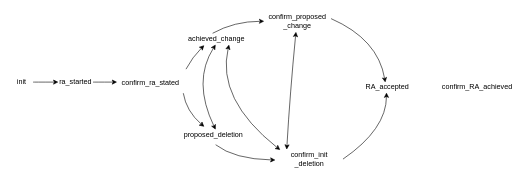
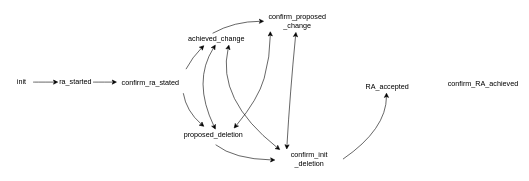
- <mxCell id="3" style="orthogonalLoop=1;jettySize=auto;html=1;curved=1;sourcePerimeterSpacing=5;targetPerimeterSpacing=5;entryX=0.467;entryY=0.1;entryDx=0;entryDy=0;entryPerimeter=0;exitX=1.014;exitY=0.352;exitDx=0;exitDy=0;exitPerimeter=0;" parent="1" source="14" target="17" edge="1"><mxGeometry relative="1" as="geometry"><Array as="points"><mxPoint x="630" y="65" /></Array><mxPoint x="590" y="40.337" as="sourcePoint" /><mxPoint x="661.355" y="89.67" as="targetPoint" /></mxGeometry></mxCell>
+ <mxCell id="21" style="orthogonalLoop=1;jettySize=auto;html=1;curved=1;sourcePerimeterSpacing=5;targetPerimeterSpacing=5;exitX=0.811;exitY=-0.055;exitDx=0;exitDy=0;exitPerimeter=0;entryX=0.093;entryY=1.047;entryDx=0;entryDy=0;entryPerimeter=0;startArrow=classic;startFill=1;" edge="1" parent="1" source="16" target="14"><mxGeometry relative="1" as="geometry"><Array as="points"><mxPoint x="430" y="165" /><mxPoint x="450" y="95" /></Array><mxPoint x="454.76" y="264.86" as="sourcePoint" /><mxPoint x="391.34" y="83.9" as="targetPoint" /></mxGeometry></mxCell>
- <mxCell id="18" value="confirm_RA_achieved" style="text;html=1;align=center;verticalAlign=middle;resizable=0;points=[];autosize=1;strokeColor=none;" vertex="1" parent="1"><mxGeometry x="730" y="135" width="130" height="20" as="geometry" /></mxCell>
+ <mxCell id="18" value="confirm_RA_achieved" style="text;html=1;align=center;verticalAlign=middle;resizable=0;points=[];autosize=1;strokeColor=none;" vertex="1" parent="1"><mxGeometry x="740" y="130" width="130" height="20" as="geometry" /></mxCell>
